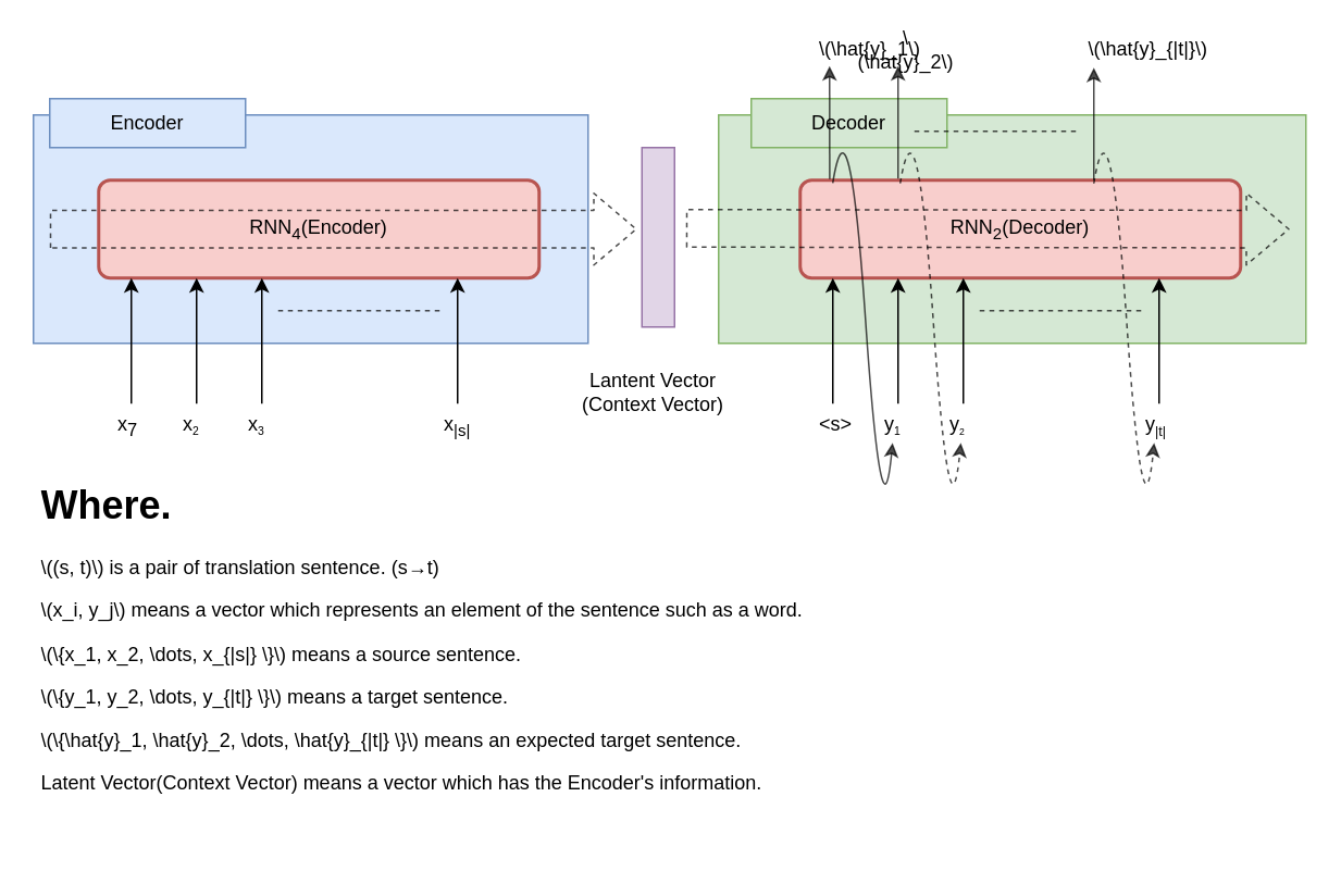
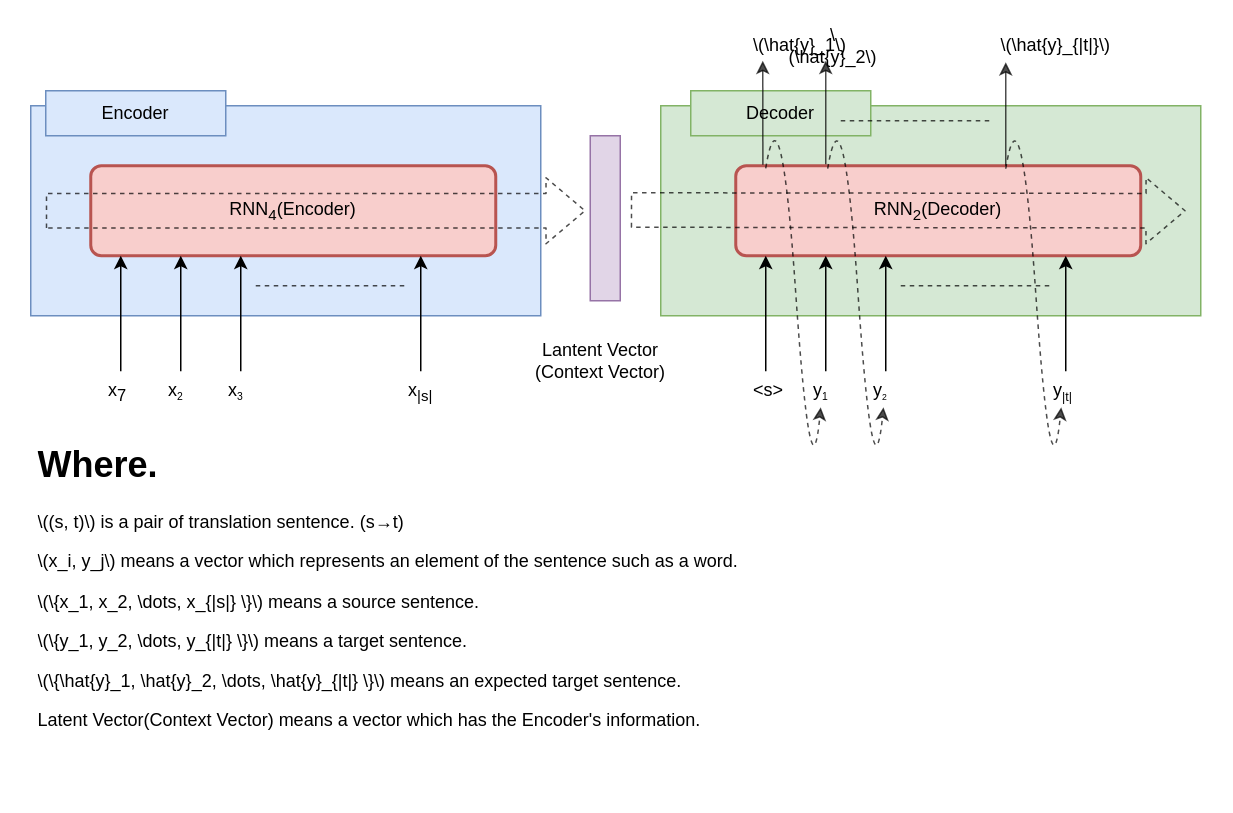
- <mxCell id="31" value="" style="curved=1;endArrow=classic;html=1;dashed=0;fillColor=none;opacity=70;exitX=0.074;exitY=0.028;exitDx=0;exitDy=0;exitPerimeter=0;entryX=0.222;entryY=1.05;entryDx=0;entryDy=0;entryPerimeter=0;" edge="1" parent="1" source="15" target="23"><mxGeometry width="50" height="50" relative="1" as="geometry"><mxPoint x="520" y="40" as="sourcePoint" /><mxPoint x="570" y="-10" as="targetPoint" /><Array as="points"><mxPoint x="520" y="50" /><mxPoint x="540" y="340" /></Array></mxGeometry></mxCell>
+ <mxCell id="31" value="" style="curved=1;endArrow=classic;html=1;dashed=1;fillColor=none;opacity=70;exitX=0.074;exitY=0.028;exitDx=0;exitDy=0;exitPerimeter=0;entryX=0.222;entryY=1.05;entryDx=0;entryDy=0;entryPerimeter=0;" edge="1" parent="1" source="15" target="23"><mxGeometry width="50" height="50" relative="1" as="geometry"><mxPoint x="520" y="40" as="sourcePoint" /><mxPoint x="570" y="-10" as="targetPoint" /><Array as="points"><mxPoint x="520" y="50" /><mxPoint x="540" y="340" /></Array></mxGeometry></mxCell>
